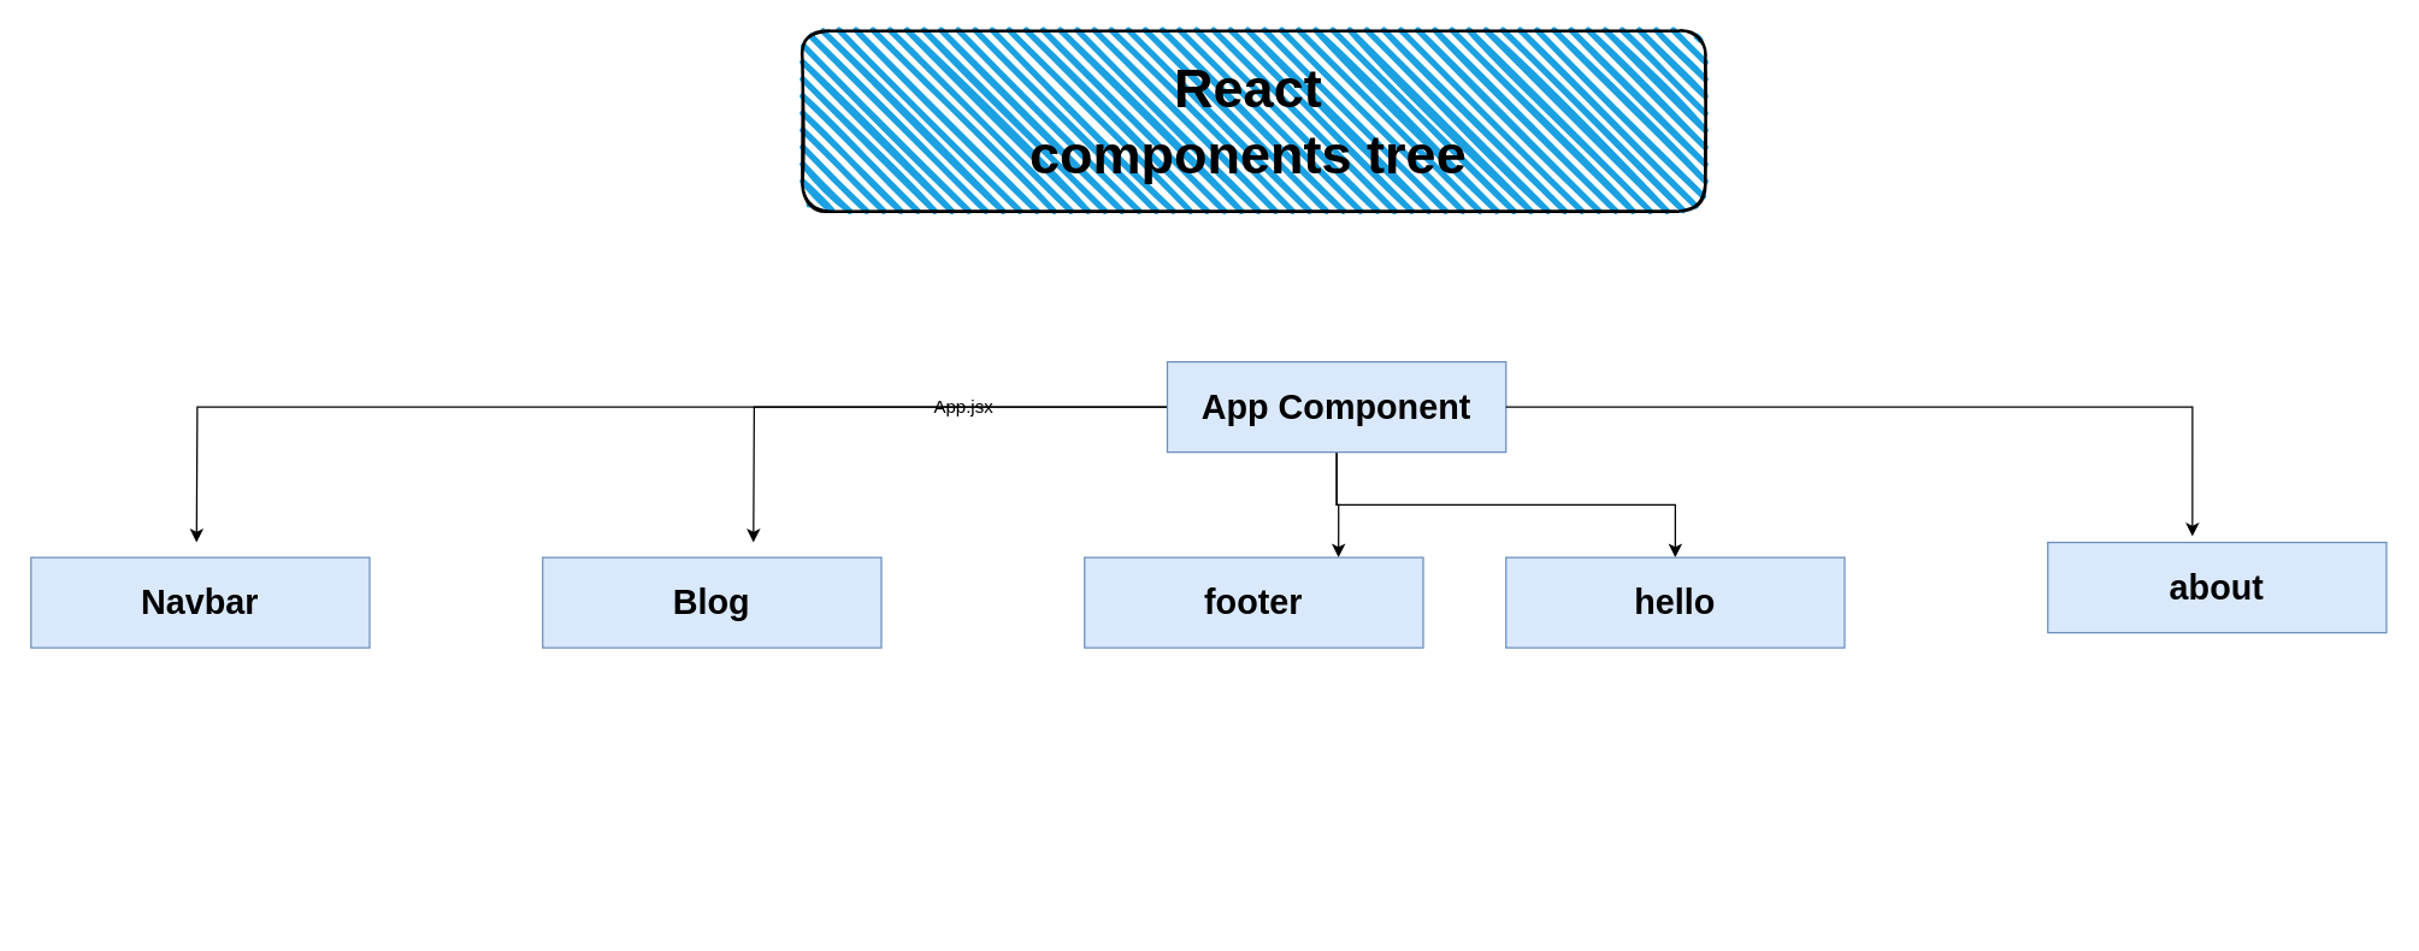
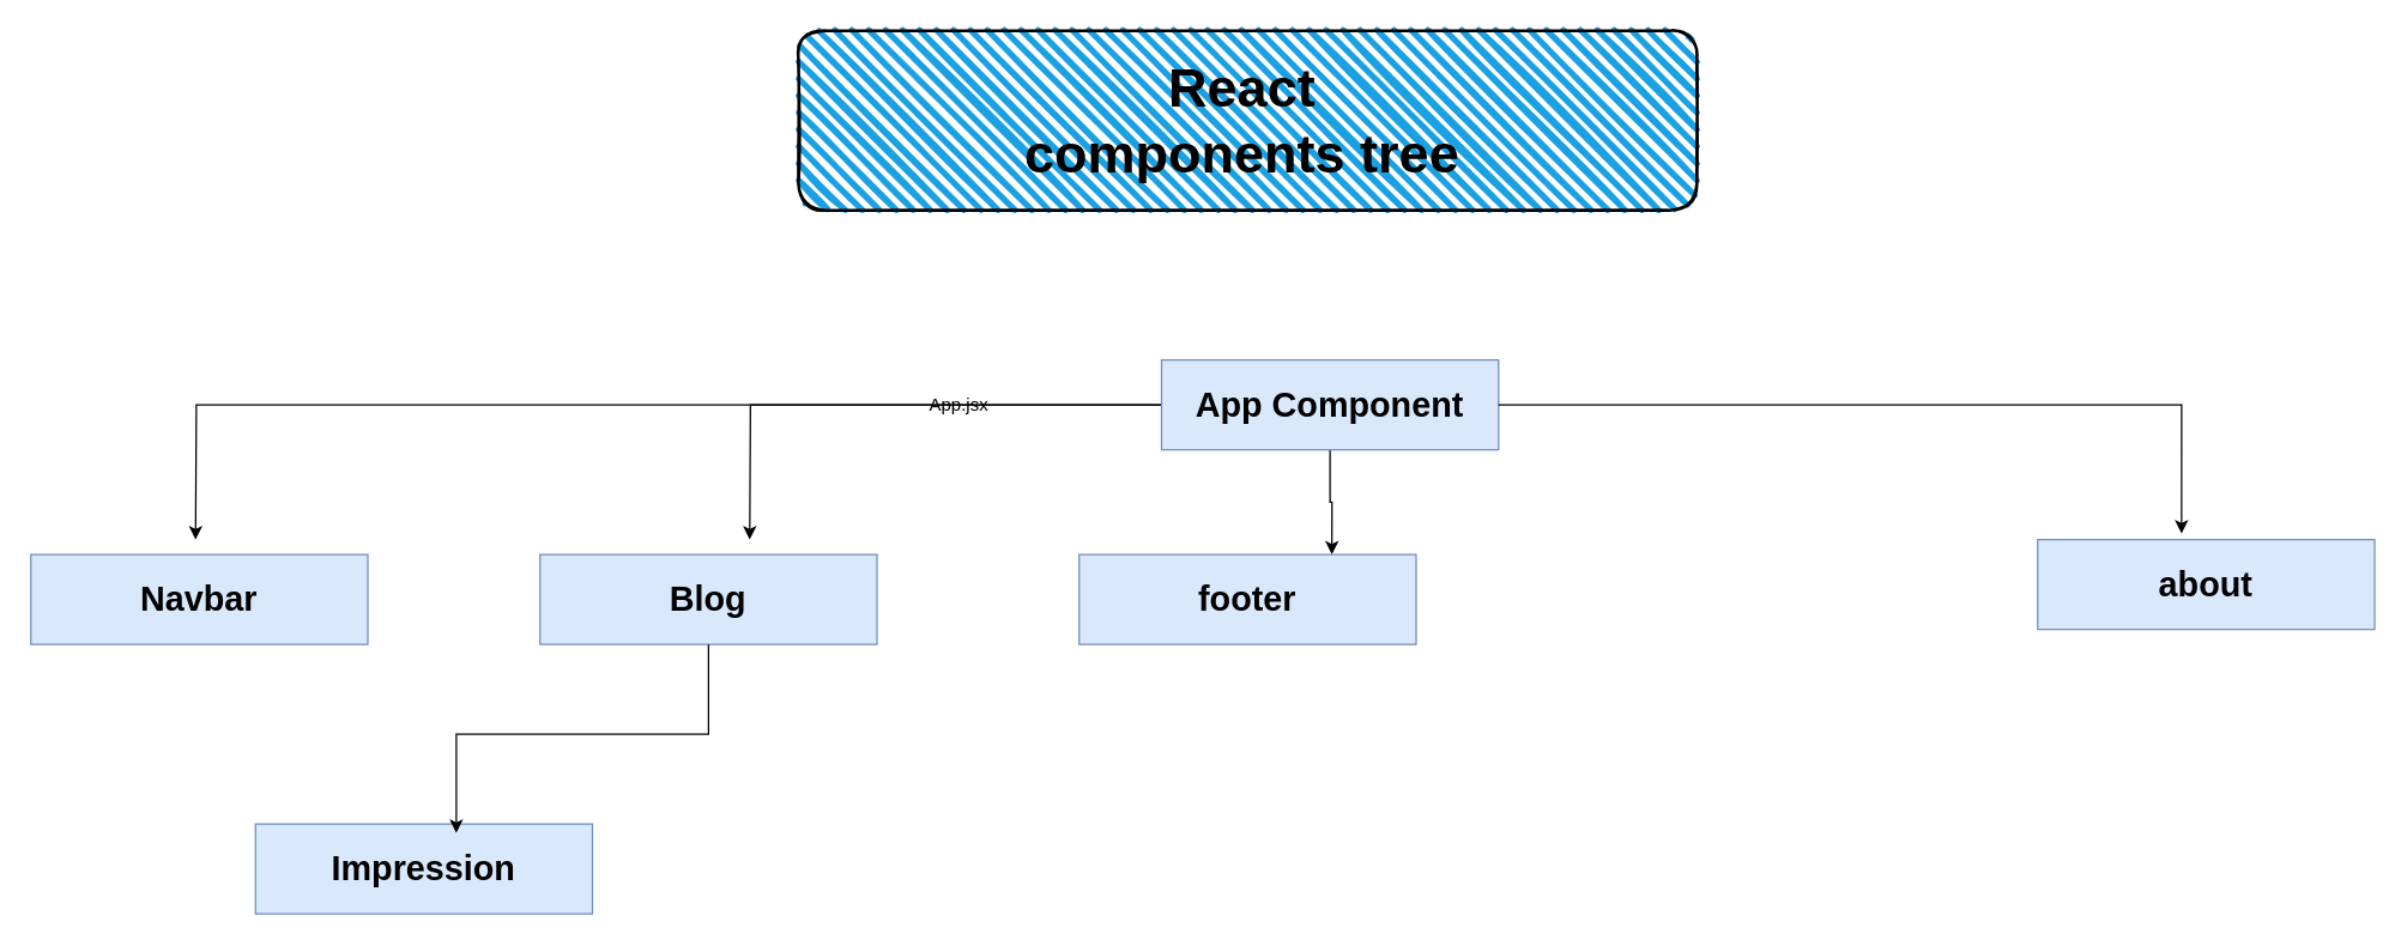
- <mxCell id="5" style="edgeStyle=orthogonalEdgeStyle;rounded=0;orthogonalLoop=1;jettySize=auto;html=1;entryX=0.5;entryY=0;entryDx=0;entryDy=0;" edge="1" parent="1" source="6" target="11"><mxGeometry relative="1" as="geometry" /></mxCell>
- <mxCell id="11" value="&lt;b&gt;&lt;font style=&quot;font-size: 23px;&quot;&gt;hello&lt;/font&gt;&lt;/b&gt;" style="rounded=0;whiteSpace=wrap;html=1;fillColor=#dae8fc;strokeColor=#6c8ebf;" vertex="1" parent="1"><mxGeometry x="1000" y="370" width="225" height="60" as="geometry" /></mxCell>
+ <mxCell id="15" style="edgeStyle=orthogonalEdgeStyle;rounded=0;orthogonalLoop=1;jettySize=auto;html=1;entryX=0.596;entryY=0.1;entryDx=0;entryDy=0;entryPerimeter=0;" edge="1" parent="1" source="9" target="14"><mxGeometry relative="1" as="geometry" /></mxCell>
+ <mxCell id="14" value="&lt;b&gt;&lt;font style=&quot;font-size: 23px;&quot;&gt;Impression&lt;/font&gt;&lt;/b&gt;" style="rounded=0;whiteSpace=wrap;html=1;fillColor=#dae8fc;strokeColor=#6c8ebf;" vertex="1" parent="1"><mxGeometry x="170" y="550" width="225" height="60" as="geometry" /></mxCell>
